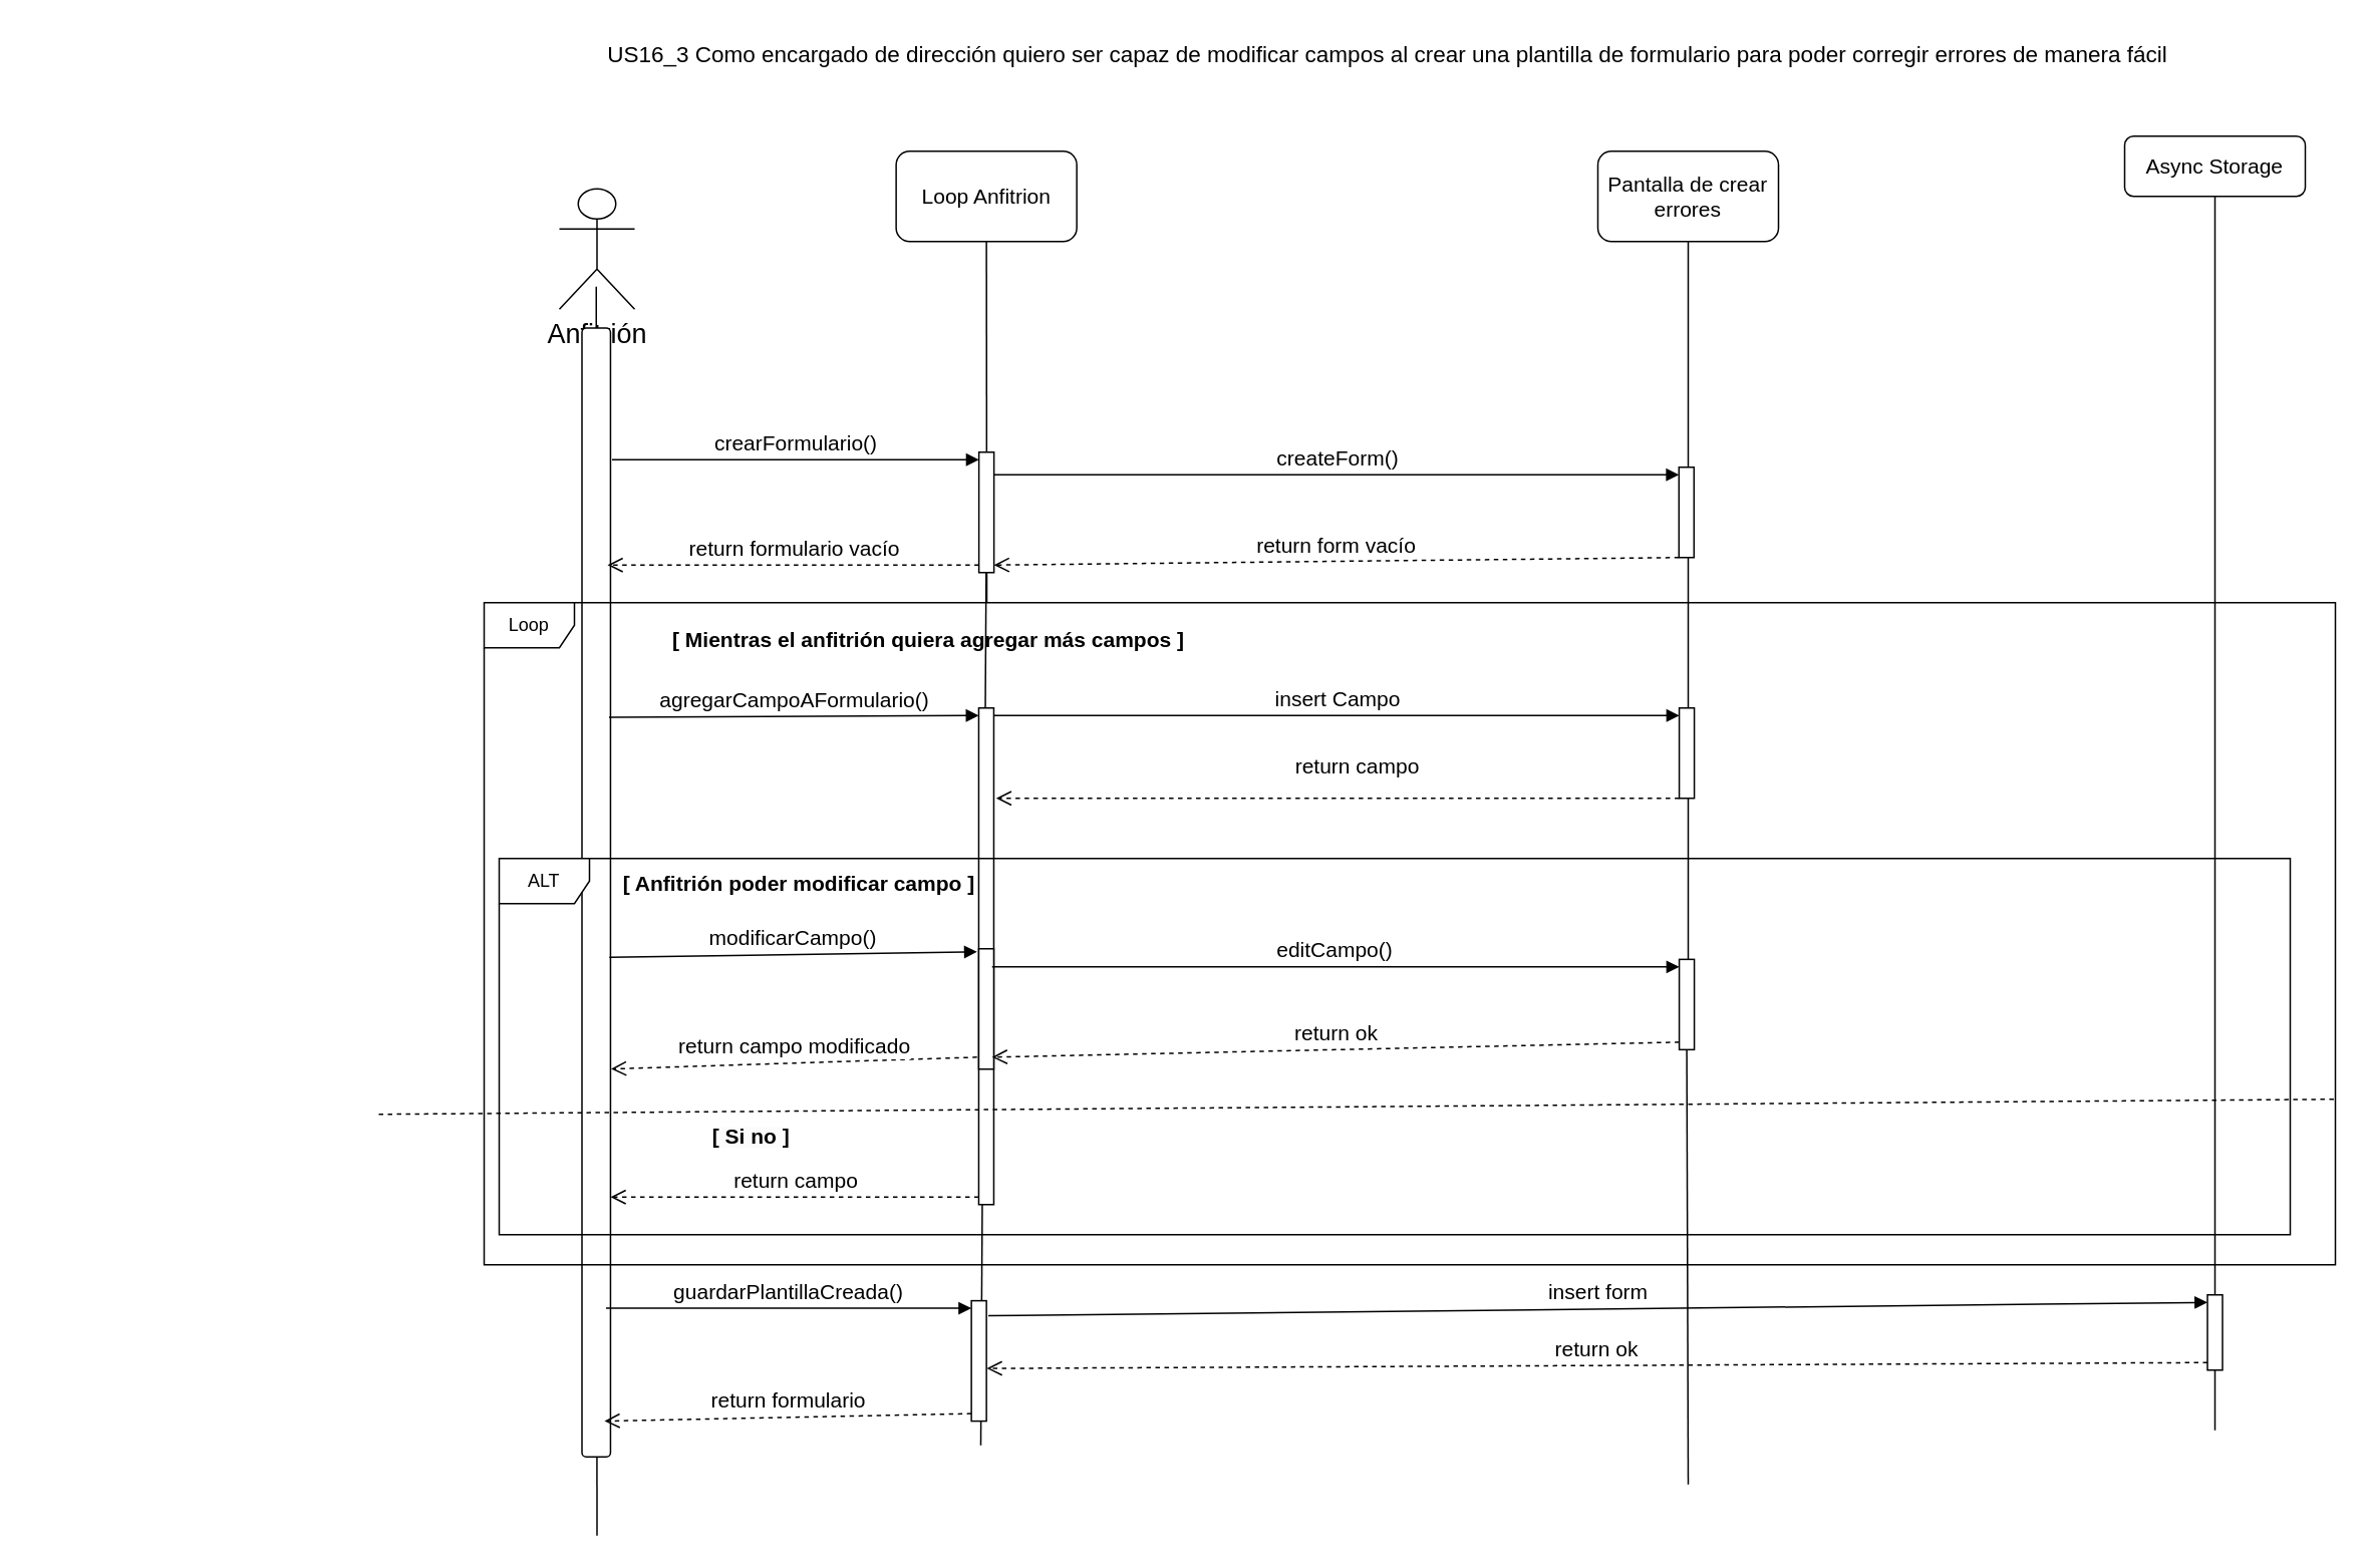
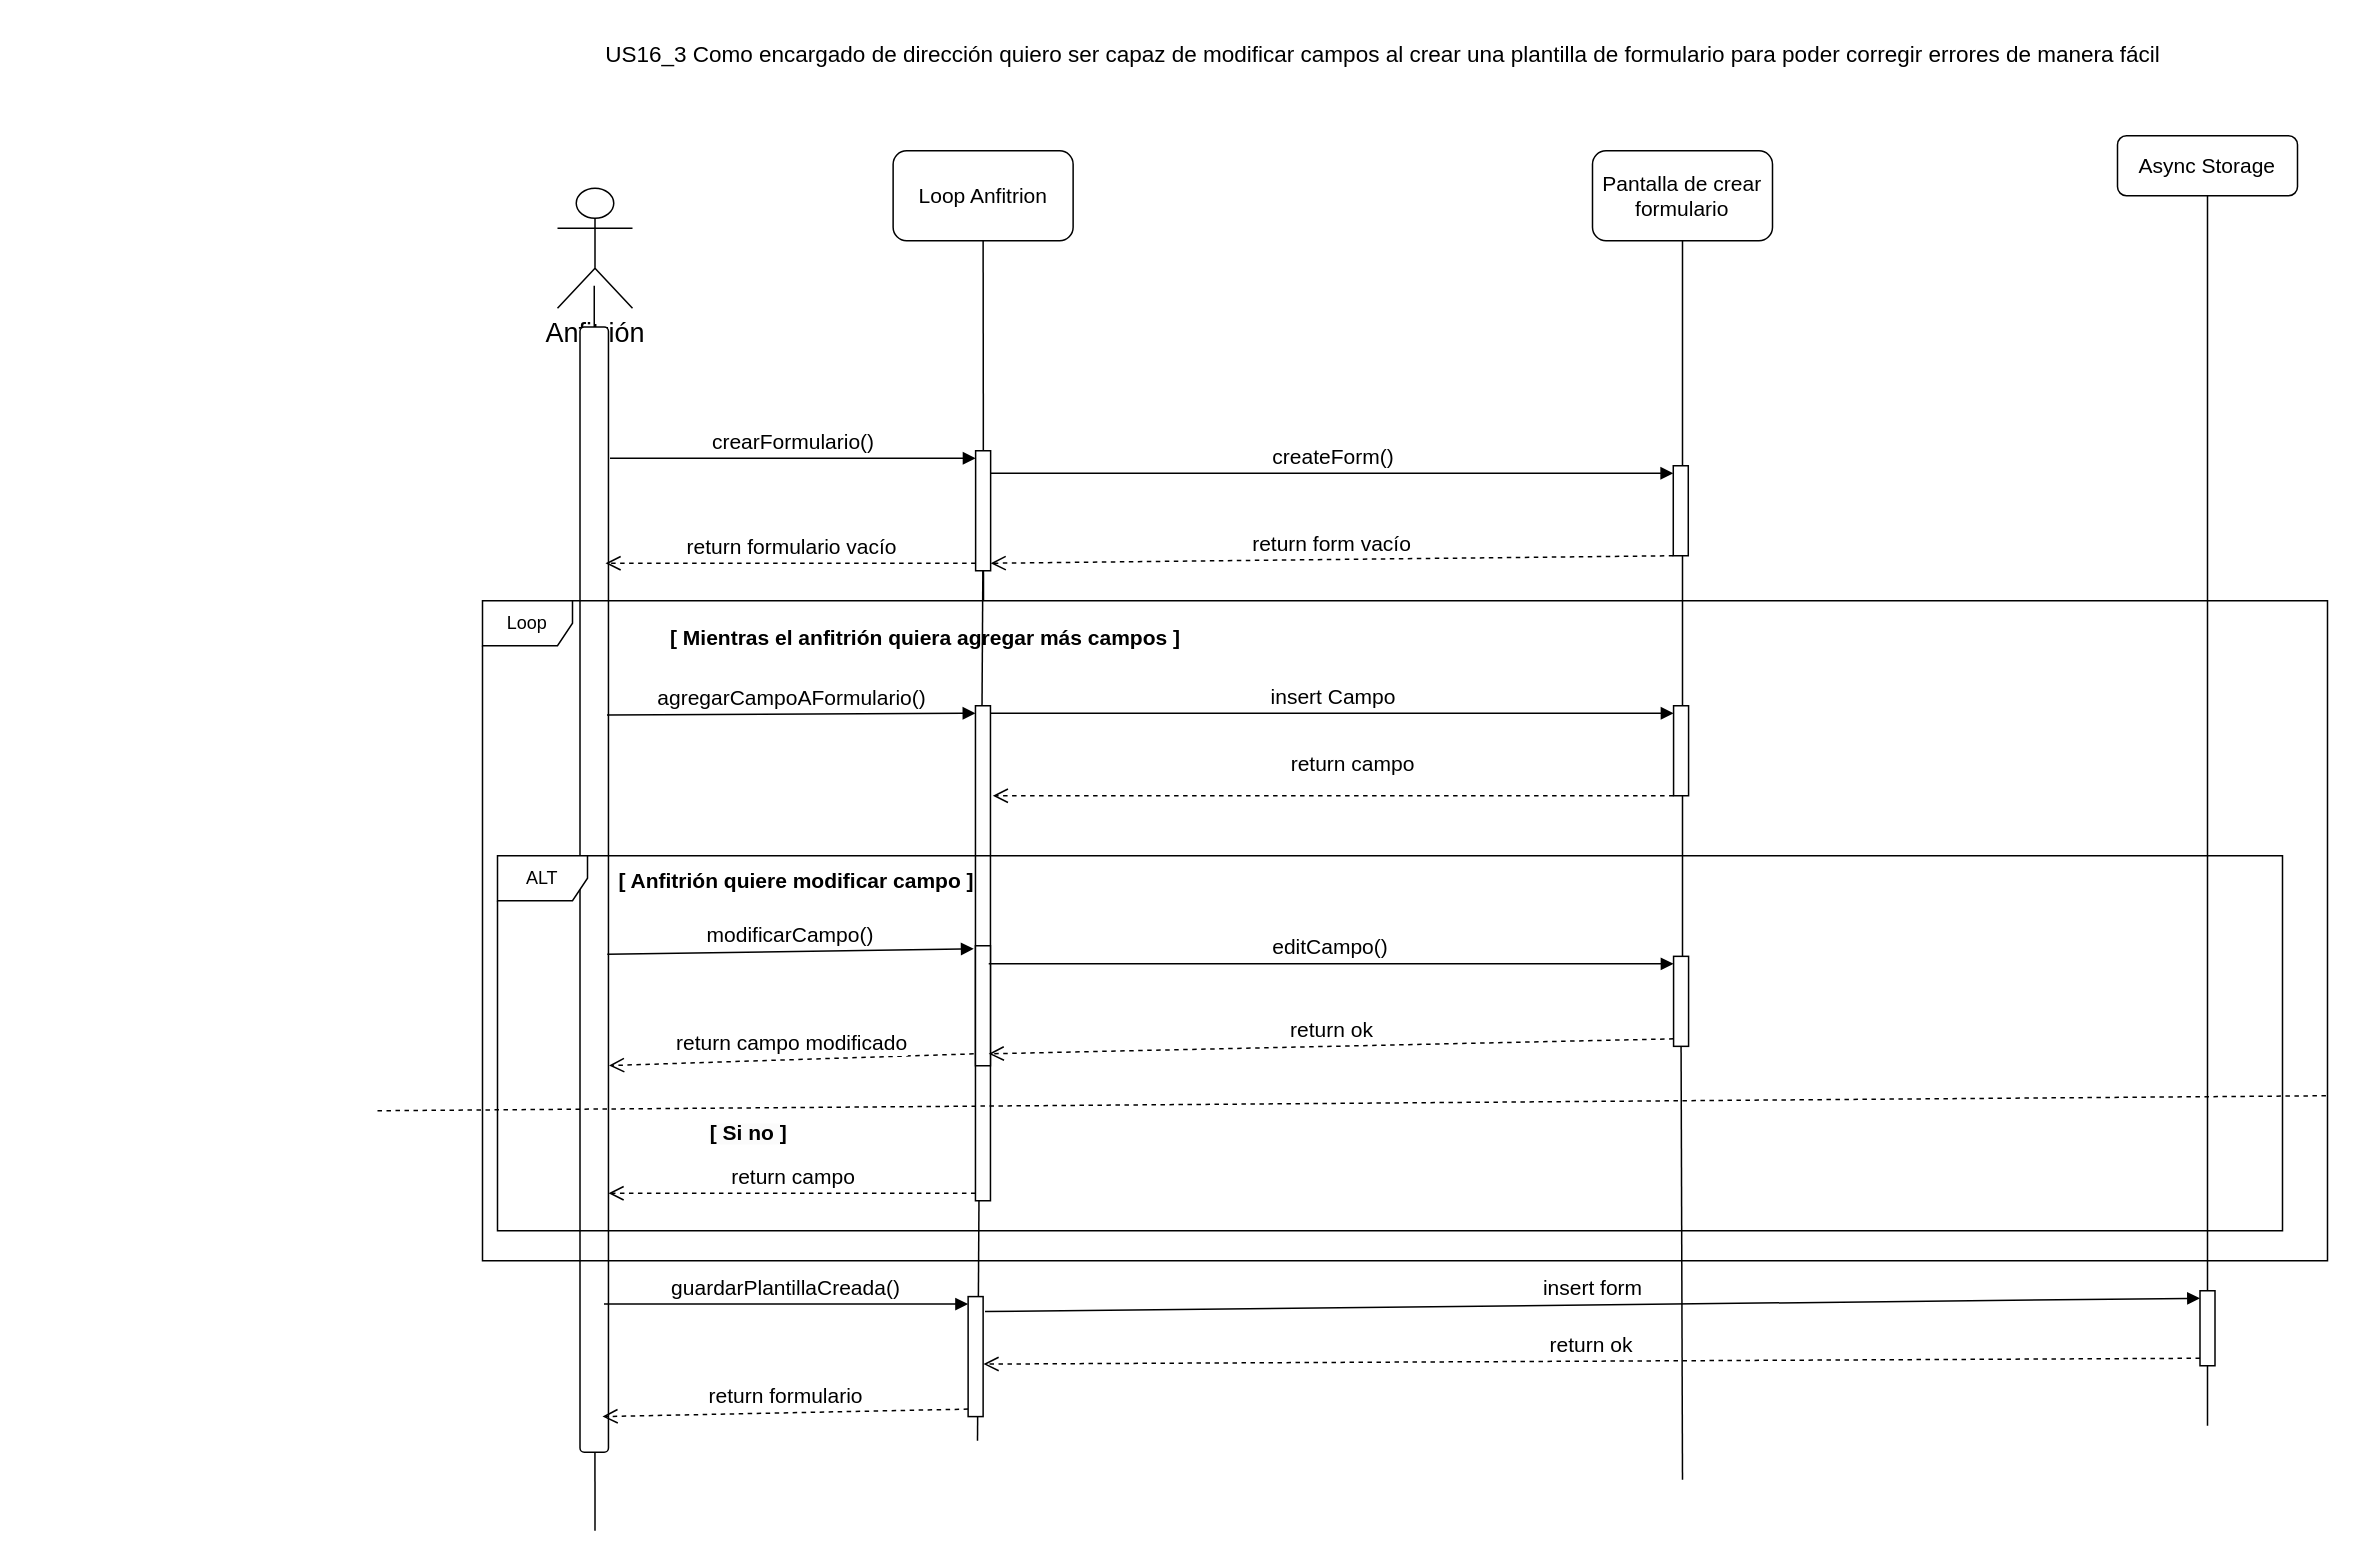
- <mxCell id="17" value="&lt;span style=&quot;font-size: 14px;&quot;&gt;Pantalla de crear&lt;/span&gt;&lt;div&gt;&lt;span style=&quot;font-size: 14px;&quot;&gt;errores&lt;/span&gt;&lt;/div&gt;" style="rounded=1;whiteSpace=wrap;html=1;" parent="1" vertex="1"><mxGeometry x="1061" y="100" width="120" height="60" as="geometry" /></mxCell>
+ <mxCell id="17" value="&lt;span style=&quot;font-size: 14px;&quot;&gt;Pantalla de crear&lt;/span&gt;&lt;div&gt;&lt;span style=&quot;font-size: 14px;&quot;&gt;formulario&lt;/span&gt;&lt;/div&gt;" style="rounded=1;whiteSpace=wrap;html=1;" parent="1" vertex="1"><mxGeometry x="1061" y="100" width="120" height="60" as="geometry" /></mxCell>
- <mxCell id="41" value="&lt;b&gt;&lt;font style=&quot;font-size: 14px;&quot;&gt;[ Anfitrión poder modificar campo ]&lt;/font&gt;&lt;/b&gt;" style="text;html=1;align=center;verticalAlign=middle;resizable=0;points=[];autosize=1;strokeColor=none;fillColor=none;" parent="1" vertex="1"><mxGeometry x="399.75" y="572.06" width="260" height="30" as="geometry" /></mxCell>
+ <mxCell id="41" value="&lt;b&gt;&lt;font style=&quot;font-size: 14px;&quot;&gt;[ Anfitrión quiere modificar campo ]&lt;/font&gt;&lt;/b&gt;" style="text;html=1;align=center;verticalAlign=middle;resizable=0;points=[];autosize=1;strokeColor=none;fillColor=none;" parent="1" vertex="1"><mxGeometry x="399.75" y="572.06" width="260" height="30" as="geometry" /></mxCell>
